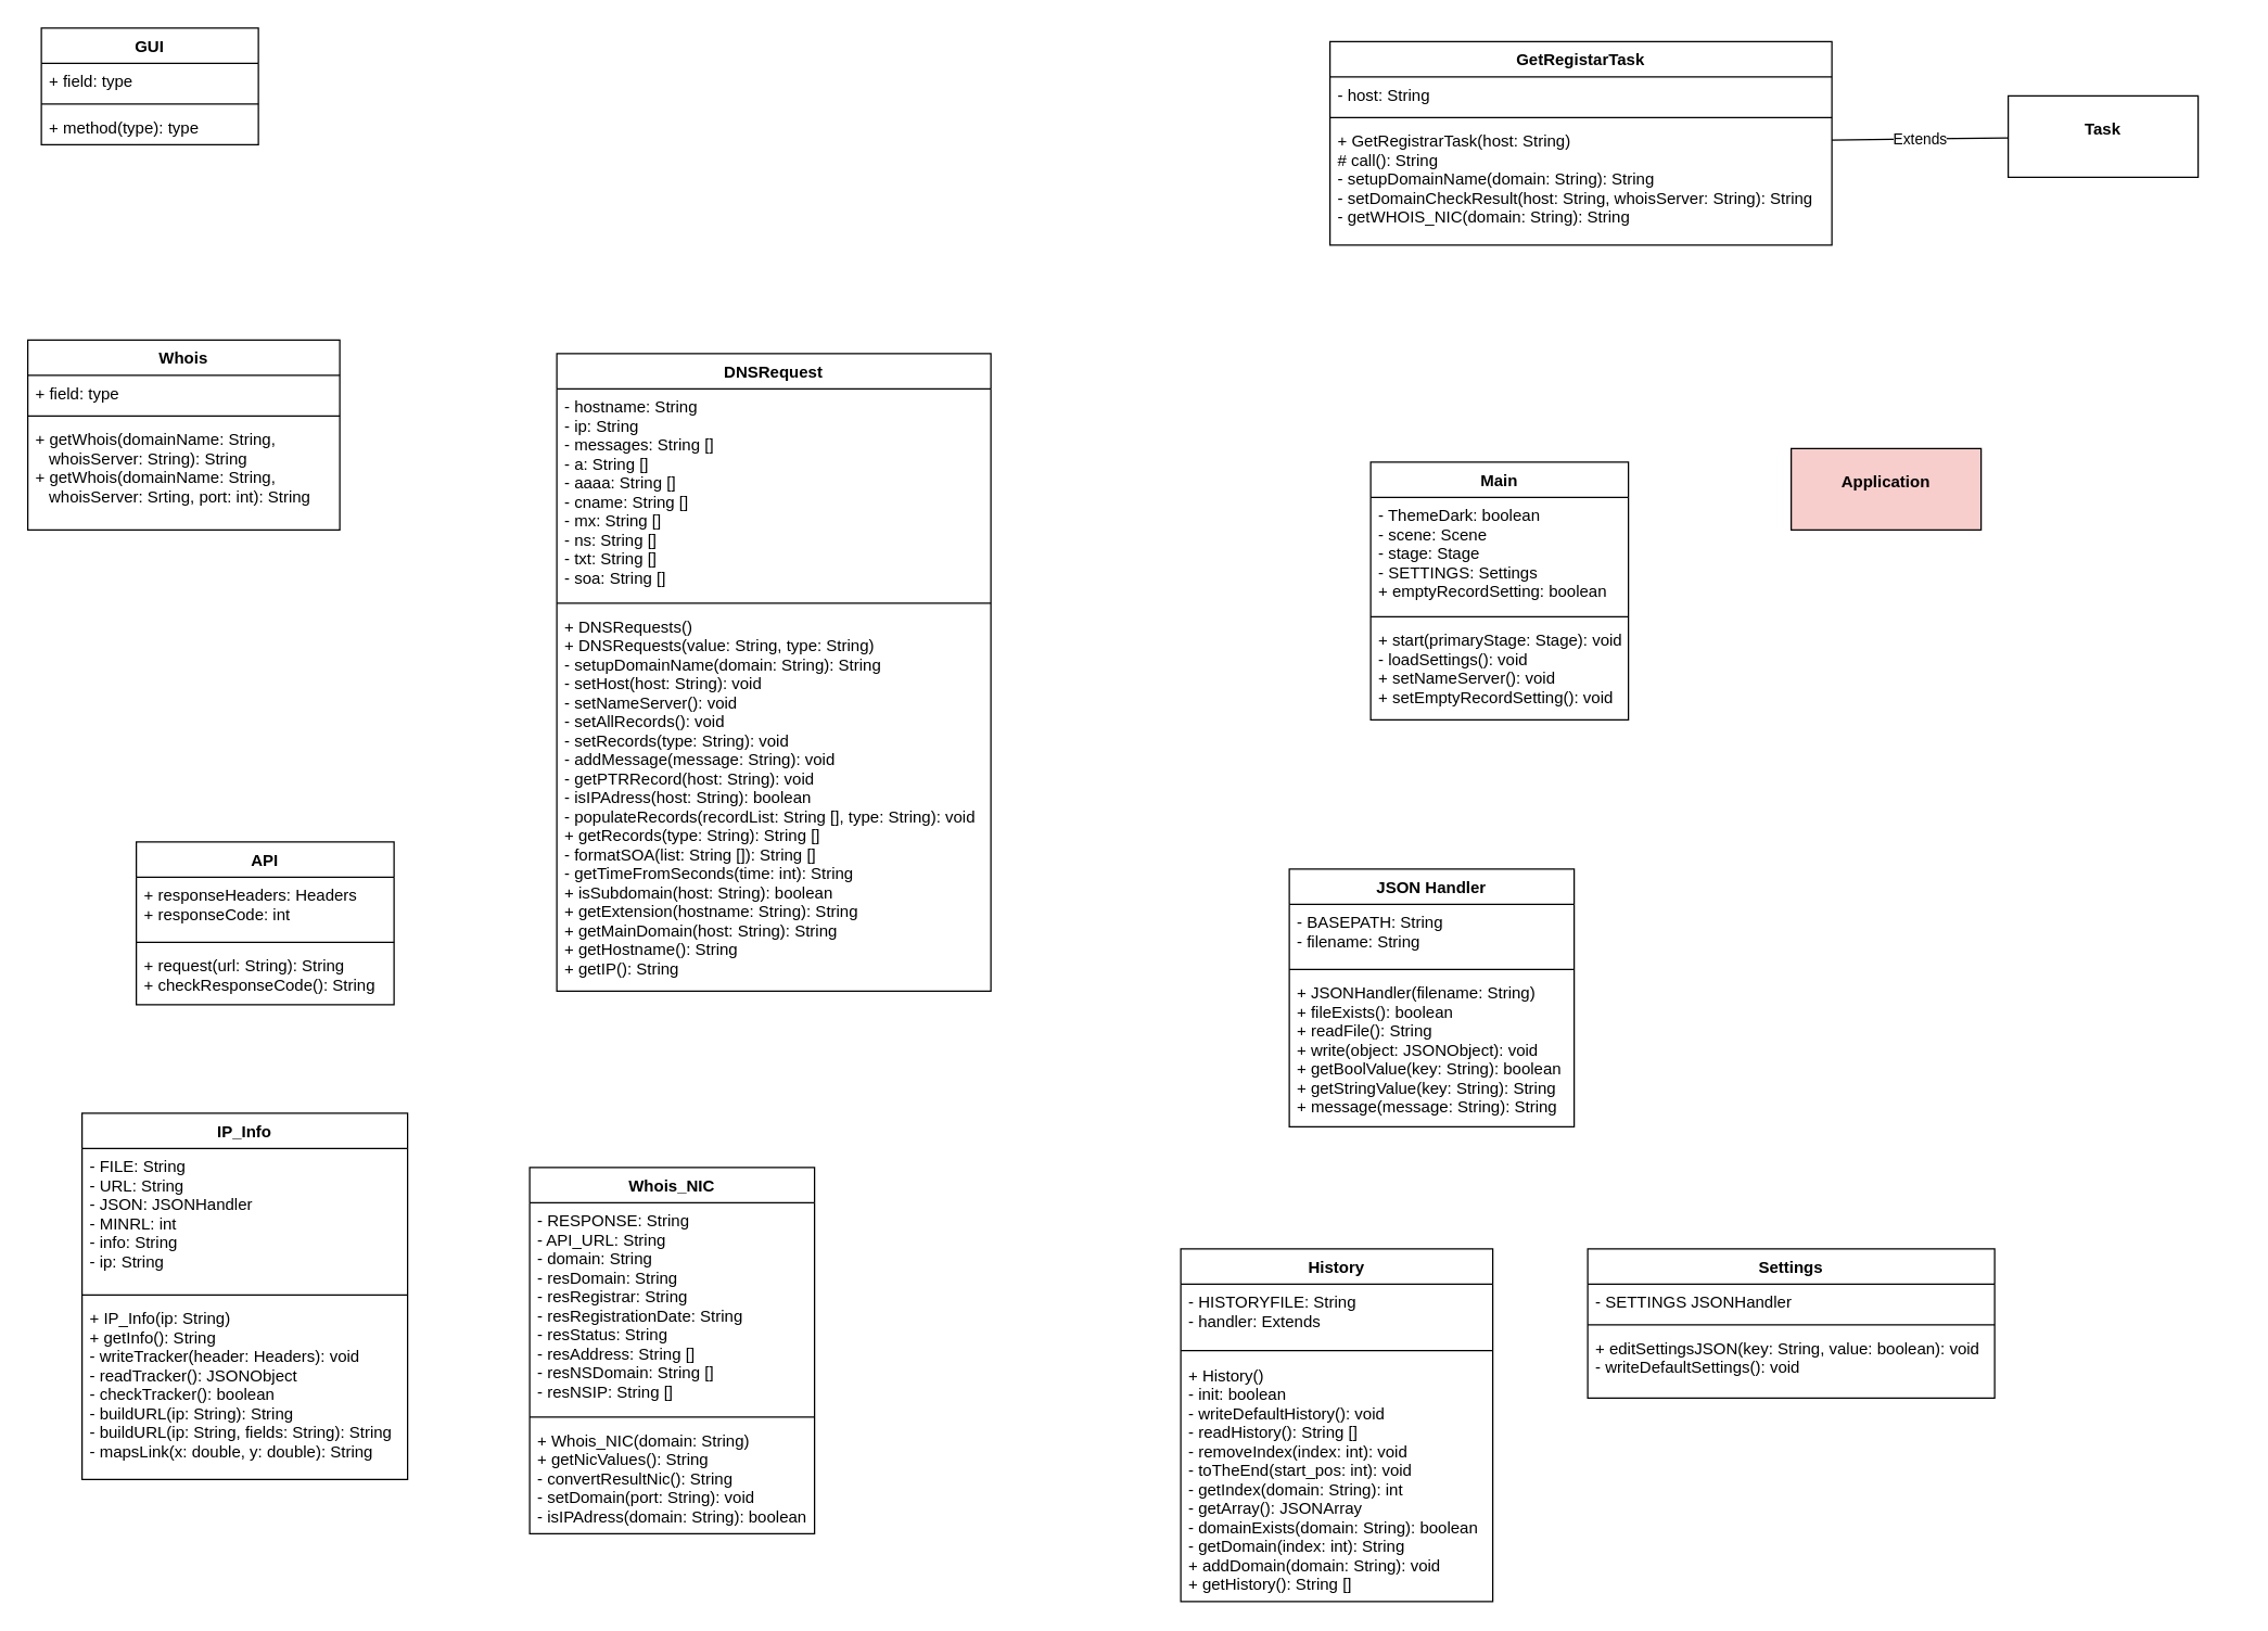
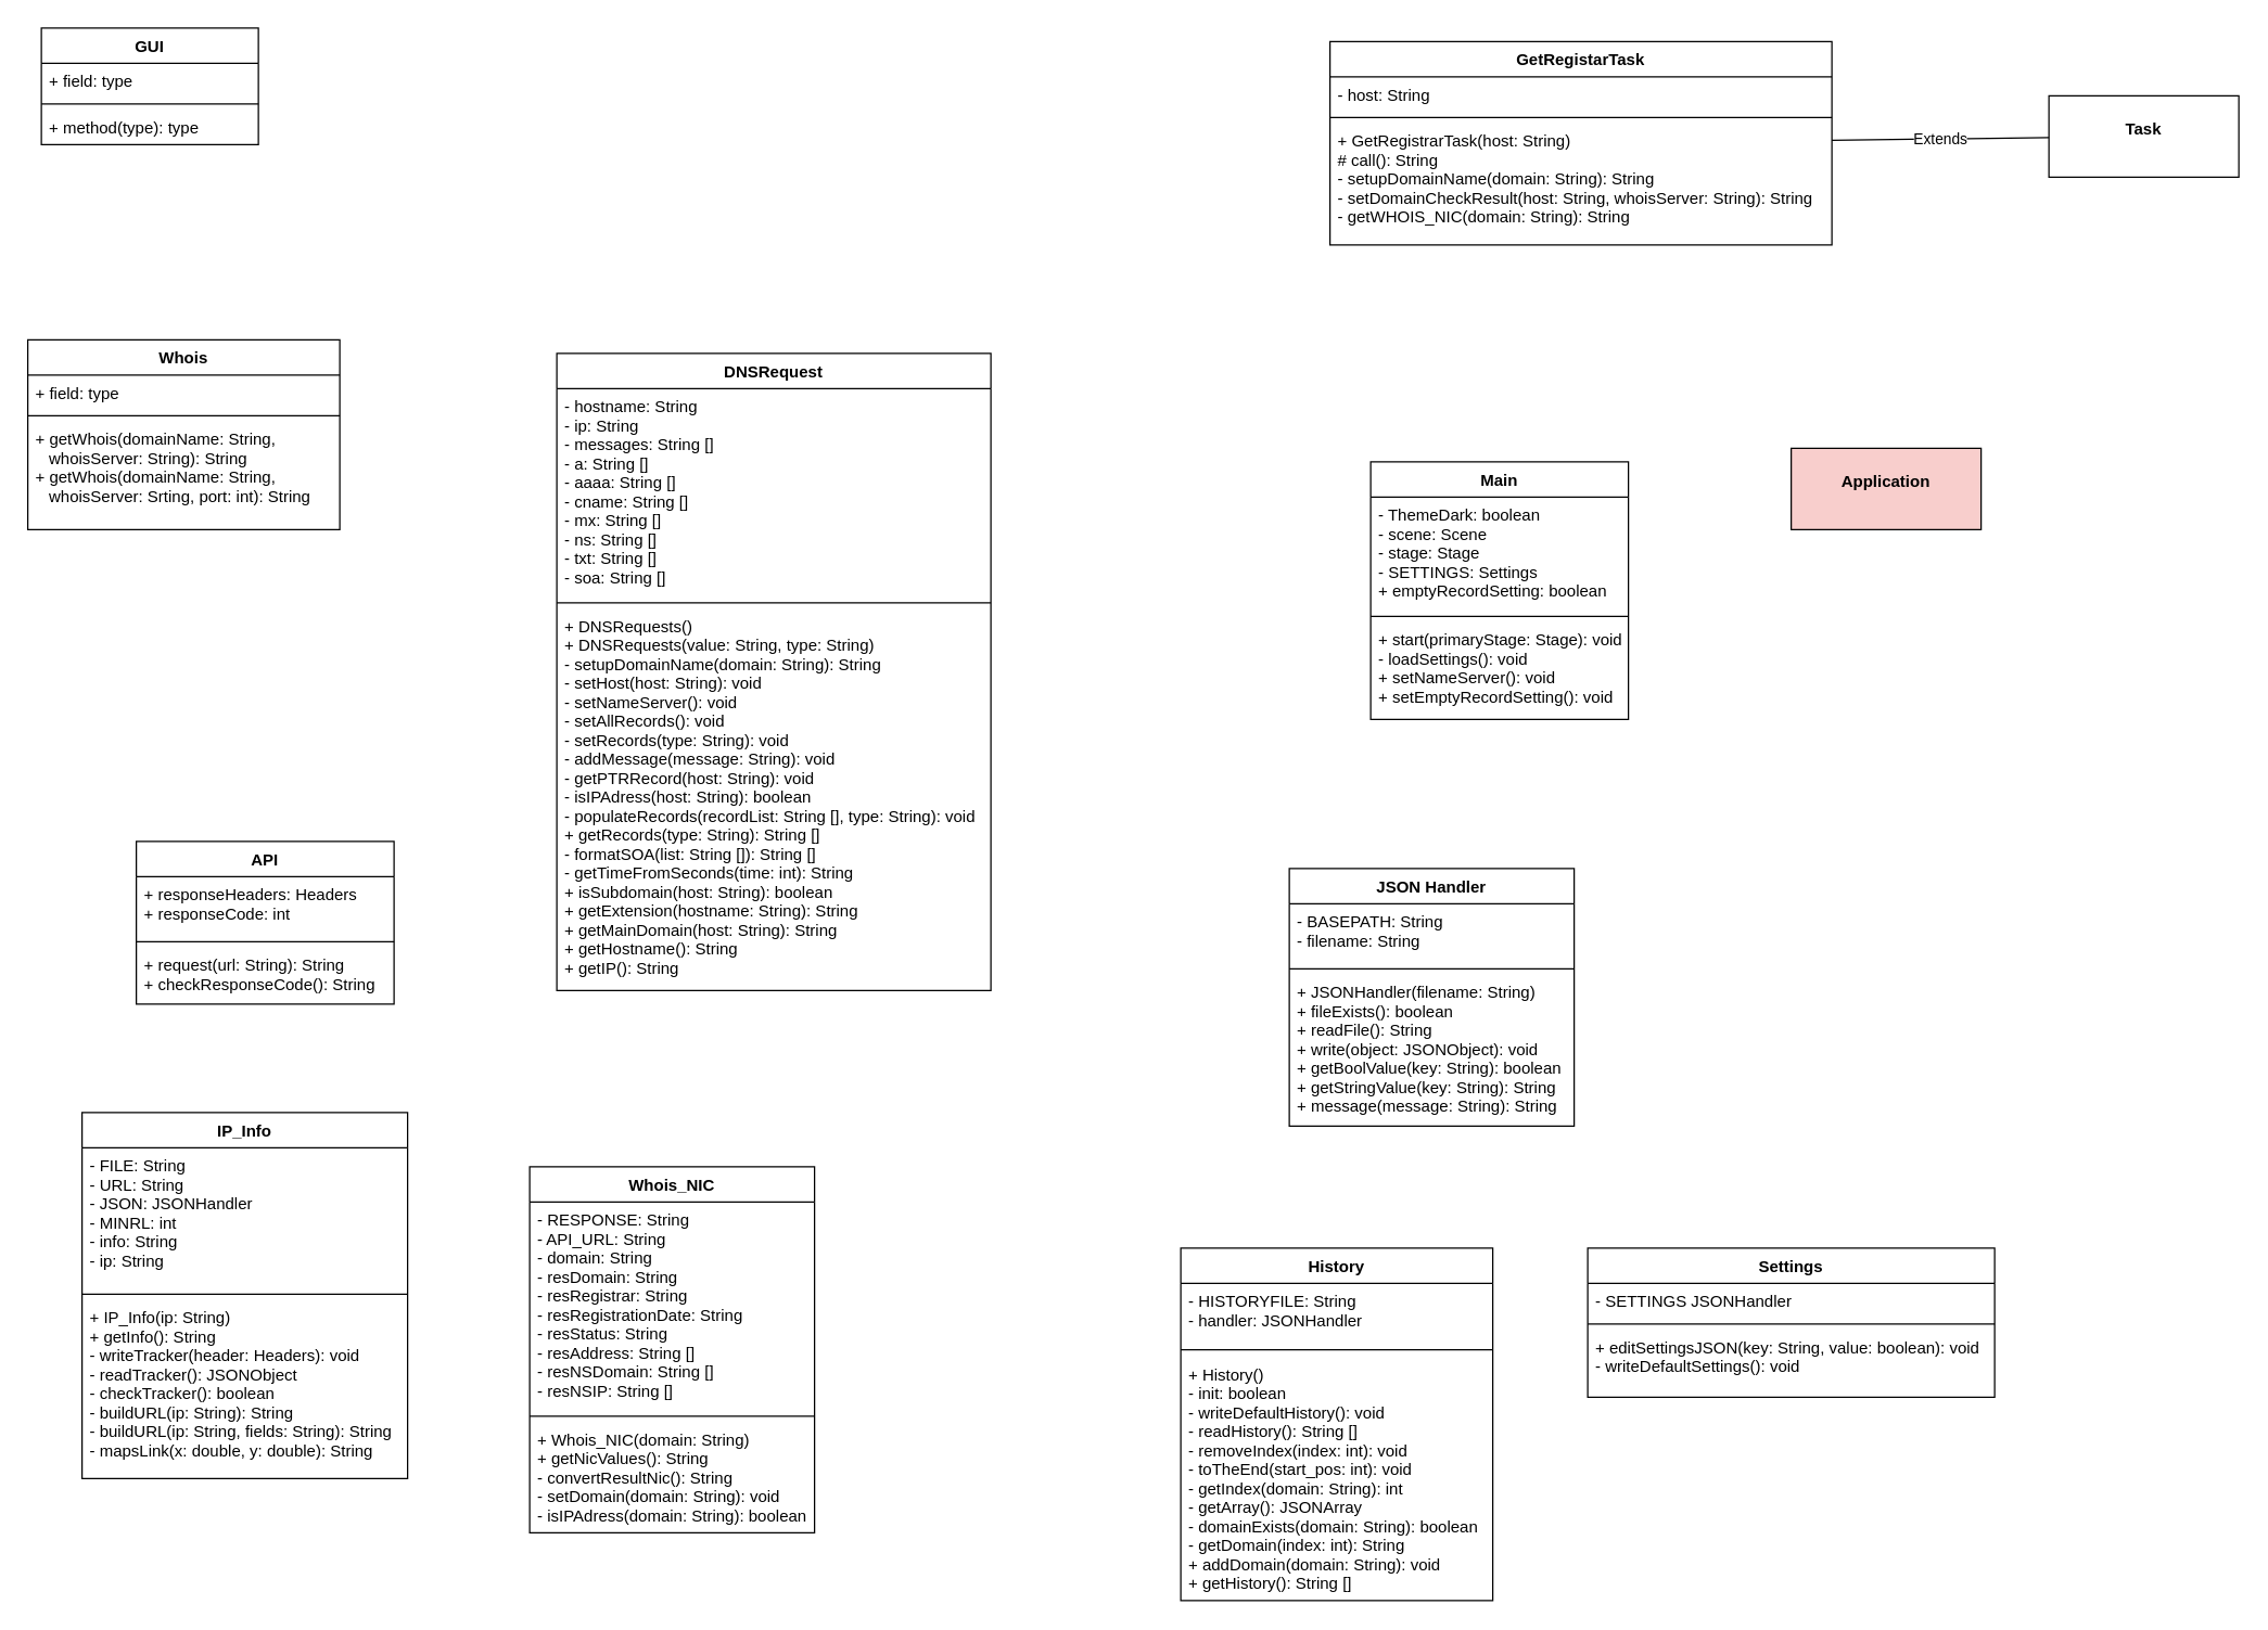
- <mxCell id="47" value="&lt;p style=&quot;margin: 0px ; margin-top: 4px ; text-align: center&quot;&gt;&lt;br&gt;&lt;b&gt;Task&lt;/b&gt;&lt;/p&gt;" style="verticalAlign=top;align=left;overflow=fill;fontSize=12;fontFamily=Helvetica;html=1;" vertex="1" parent="1"><mxGeometry x="1480" y="70" width="140" height="60" as="geometry" /></mxCell>
+ <mxCell id="47" value="&lt;p style=&quot;margin: 0px ; margin-top: 4px ; text-align: center&quot;&gt;&lt;br&gt;&lt;b&gt;Task&lt;/b&gt;&lt;/p&gt;" style="verticalAlign=top;align=left;overflow=fill;fontSize=12;fontFamily=Helvetica;html=1;" vertex="1" parent="1"><mxGeometry x="1510" y="70" width="140" height="60" as="geometry" /></mxCell>
- <mxCell id="27" value="- HISTORYFILE: String&#10;- handler: Extends&#10;" style="text;strokeColor=none;fillColor=none;align=left;verticalAlign=top;spacingLeft=4;spacingRight=4;overflow=hidden;rotatable=0;points=[[0,0.5],[1,0.5]];portConstraint=eastwest;" parent="26" vertex="1"><mxGeometry y="26" width="230" height="44" as="geometry" /></mxCell>
+ <mxCell id="27" value="- HISTORYFILE: String&#10;- handler: JSONHandler&#10;" style="text;strokeColor=none;fillColor=none;align=left;verticalAlign=top;spacingLeft=4;spacingRight=4;overflow=hidden;rotatable=0;points=[[0,0.5],[1,0.5]];portConstraint=eastwest;" parent="26" vertex="1"><mxGeometry y="26" width="230" height="44" as="geometry" /></mxCell>
- <mxCell id="13" value="+ Whois_NIC(domain: String)&#10;+ getNicValues(): String&#10;- convertResultNic(): String&#10;- setDomain(port: String): void&#10;- isIPAdress(domain: String): boolean" style="text;strokeColor=none;fillColor=none;align=left;verticalAlign=top;spacingLeft=4;spacingRight=4;overflow=hidden;rotatable=0;points=[[0,0.5],[1,0.5]];portConstraint=eastwest;" parent="10" vertex="1"><mxGeometry y="188" width="210" height="82" as="geometry" /></mxCell>
+ <mxCell id="13" value="+ Whois_NIC(domain: String)&#10;+ getNicValues(): String&#10;- convertResultNic(): String&#10;- setDomain(domain: String): void&#10;- isIPAdress(domain: String): boolean" style="text;strokeColor=none;fillColor=none;align=left;verticalAlign=top;spacingLeft=4;spacingRight=4;overflow=hidden;rotatable=0;points=[[0,0.5],[1,0.5]];portConstraint=eastwest;" parent="10" vertex="1"><mxGeometry y="188" width="210" height="82" as="geometry" /></mxCell>
